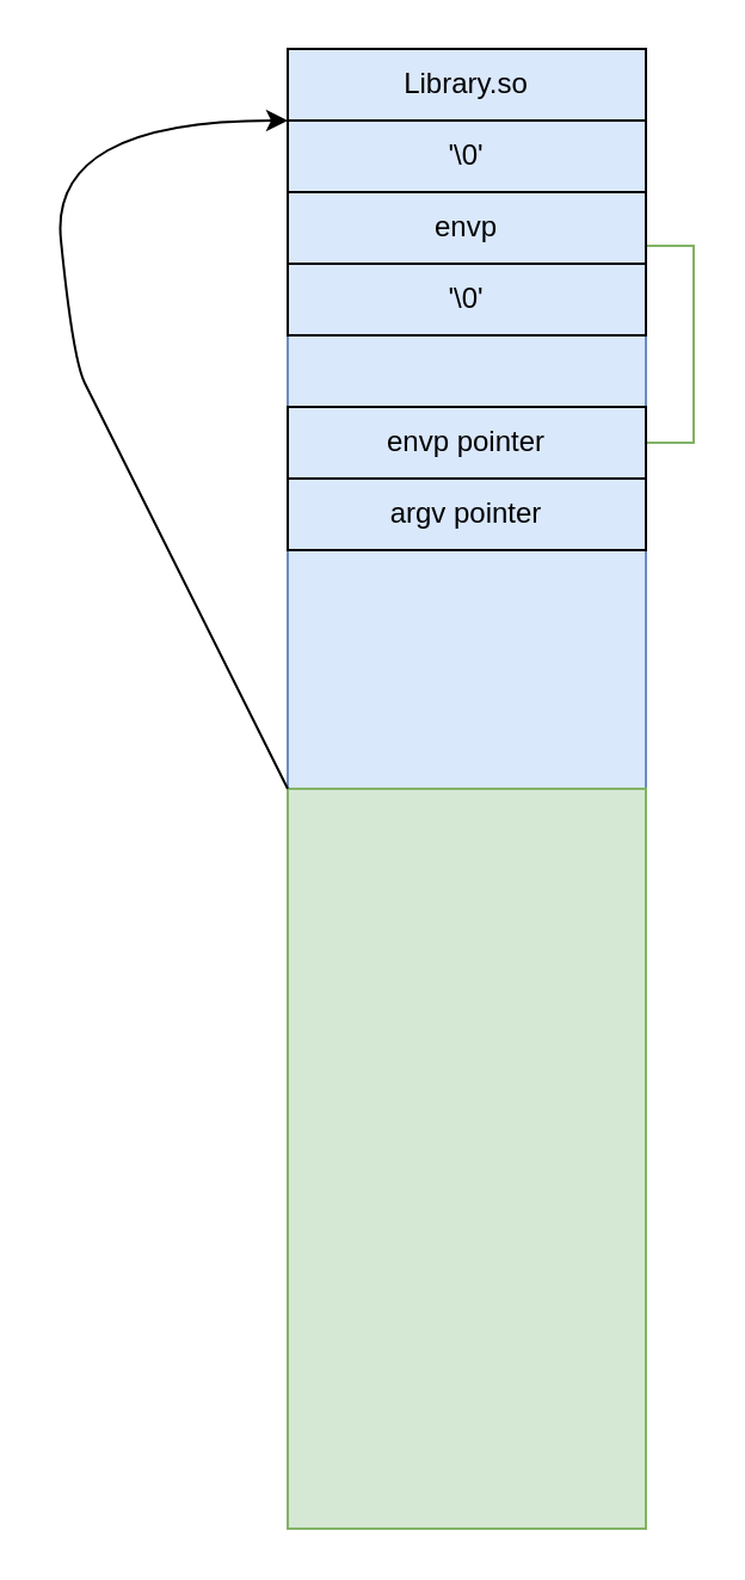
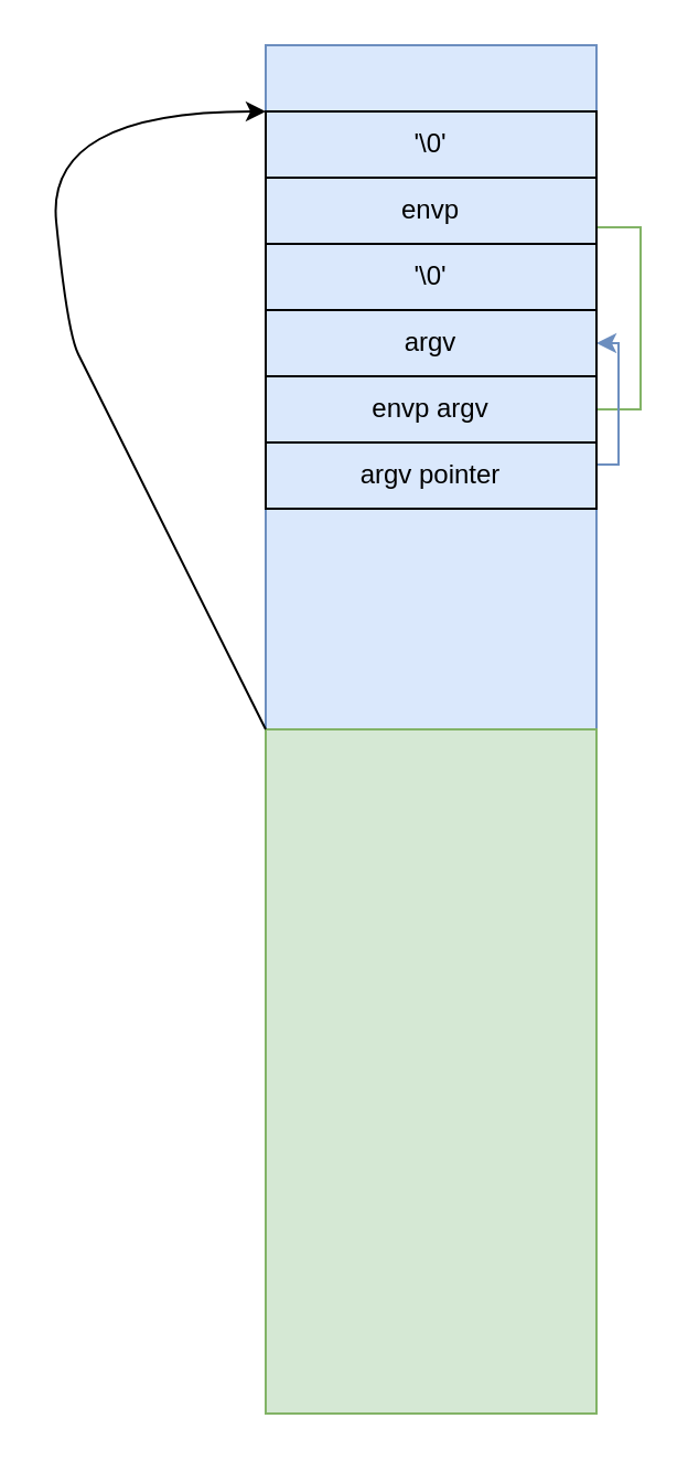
- <mxCell id="3" value="Library.so" style="text;html=1;strokeColor=default;fillColor=none;align=center;verticalAlign=middle;whiteSpace=wrap;rounded=0;labelBorderColor=none;" vertex="1" parent="1"><mxGeometry x="120" y="20" width="150" height="30" as="geometry" /></mxCell>
+ <mxCell id="9" value="argv" style="text;html=1;strokeColor=default;fillColor=none;align=center;verticalAlign=middle;whiteSpace=wrap;rounded=0;labelBorderColor=none;" vertex="1" parent="1"><mxGeometry x="120" y="140" width="150" height="30" as="geometry" /></mxCell>
- <mxCell id="5" value="envp pointer" style="text;html=1;strokeColor=default;fillColor=none;align=center;verticalAlign=middle;whiteSpace=wrap;rounded=0;labelBorderColor=none;" vertex="1" parent="1"><mxGeometry x="120" y="170" width="150" height="30" as="geometry" /></mxCell>
+ <mxCell id="5" value="envp argv" style="text;html=1;strokeColor=default;fillColor=none;align=center;verticalAlign=middle;whiteSpace=wrap;rounded=0;labelBorderColor=none;" vertex="1" parent="1"><mxGeometry x="120" y="170" width="150" height="30" as="geometry" /></mxCell>
+ <mxCell id="6" style="edgeStyle=orthogonalEdgeStyle;rounded=0;orthogonalLoop=1;jettySize=auto;html=1;exitX=1;exitY=0.25;exitDx=0;exitDy=0;entryX=1;entryY=0.5;entryDx=0;entryDy=0;fillColor=#dae8fc;strokeColor=#6c8ebf;" edge="1" parent="1" source="7" target="9"><mxGeometry relative="1" as="geometry"><Array as="points"><mxPoint x="270" y="210" /><mxPoint x="280" y="210" /><mxPoint x="280" y="155" /></Array></mxGeometry></mxCell>
